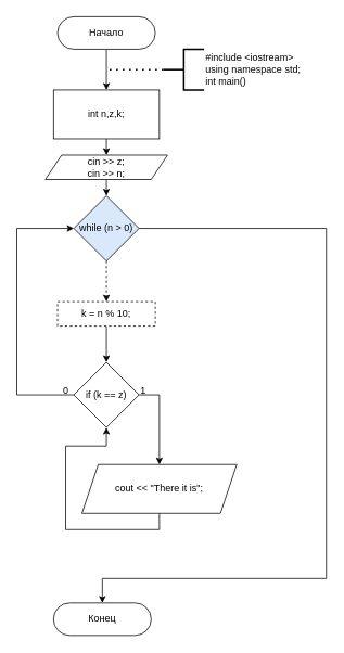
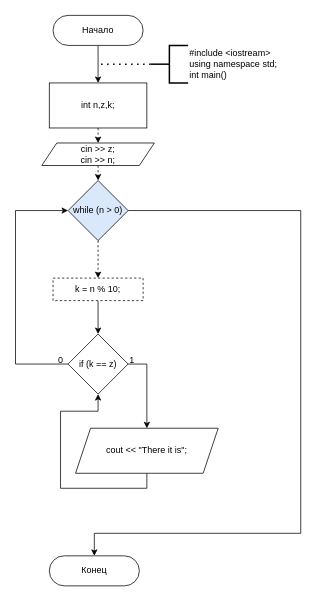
- <mxCell id="7" style="edgeStyle=orthogonalEdgeStyle;rounded=0;orthogonalLoop=1;jettySize=auto;html=1;exitX=0.5;exitY=1;exitDx=0;exitDy=0;entryX=0.5;entryY=0;entryDx=0;entryDy=0;" edge="1" parent="1" source="8" target="10"><mxGeometry relative="1" as="geometry" /></mxCell>
+ <mxCell id="7" style="edgeStyle=orthogonalEdgeStyle;rounded=0;orthogonalLoop=1;jettySize=auto;html=1;exitX=0.5;exitY=1;exitDx=0;exitDy=0;entryX=0.5;entryY=0;entryDx=0;entryDy=0;dashed=1;" edge="1" parent="1" source="8" target="10"><mxGeometry relative="1" as="geometry" /></mxCell>
- <mxCell id="9" style="edgeStyle=orthogonalEdgeStyle;rounded=0;orthogonalLoop=1;jettySize=auto;html=1;exitX=0.5;exitY=1;exitDx=0;exitDy=0;entryX=0.5;entryY=0;entryDx=0;entryDy=0;" edge="1" parent="1" source="10" target="13"><mxGeometry relative="1" as="geometry" /></mxCell>
+ <mxCell id="9" style="edgeStyle=orthogonalEdgeStyle;rounded=0;orthogonalLoop=1;jettySize=auto;html=1;exitX=0.5;exitY=1;exitDx=0;exitDy=0;entryX=0.5;entryY=0;entryDx=0;entryDy=0;dashed=1;" edge="1" parent="1" source="10" target="13"><mxGeometry relative="1" as="geometry" /></mxCell>
